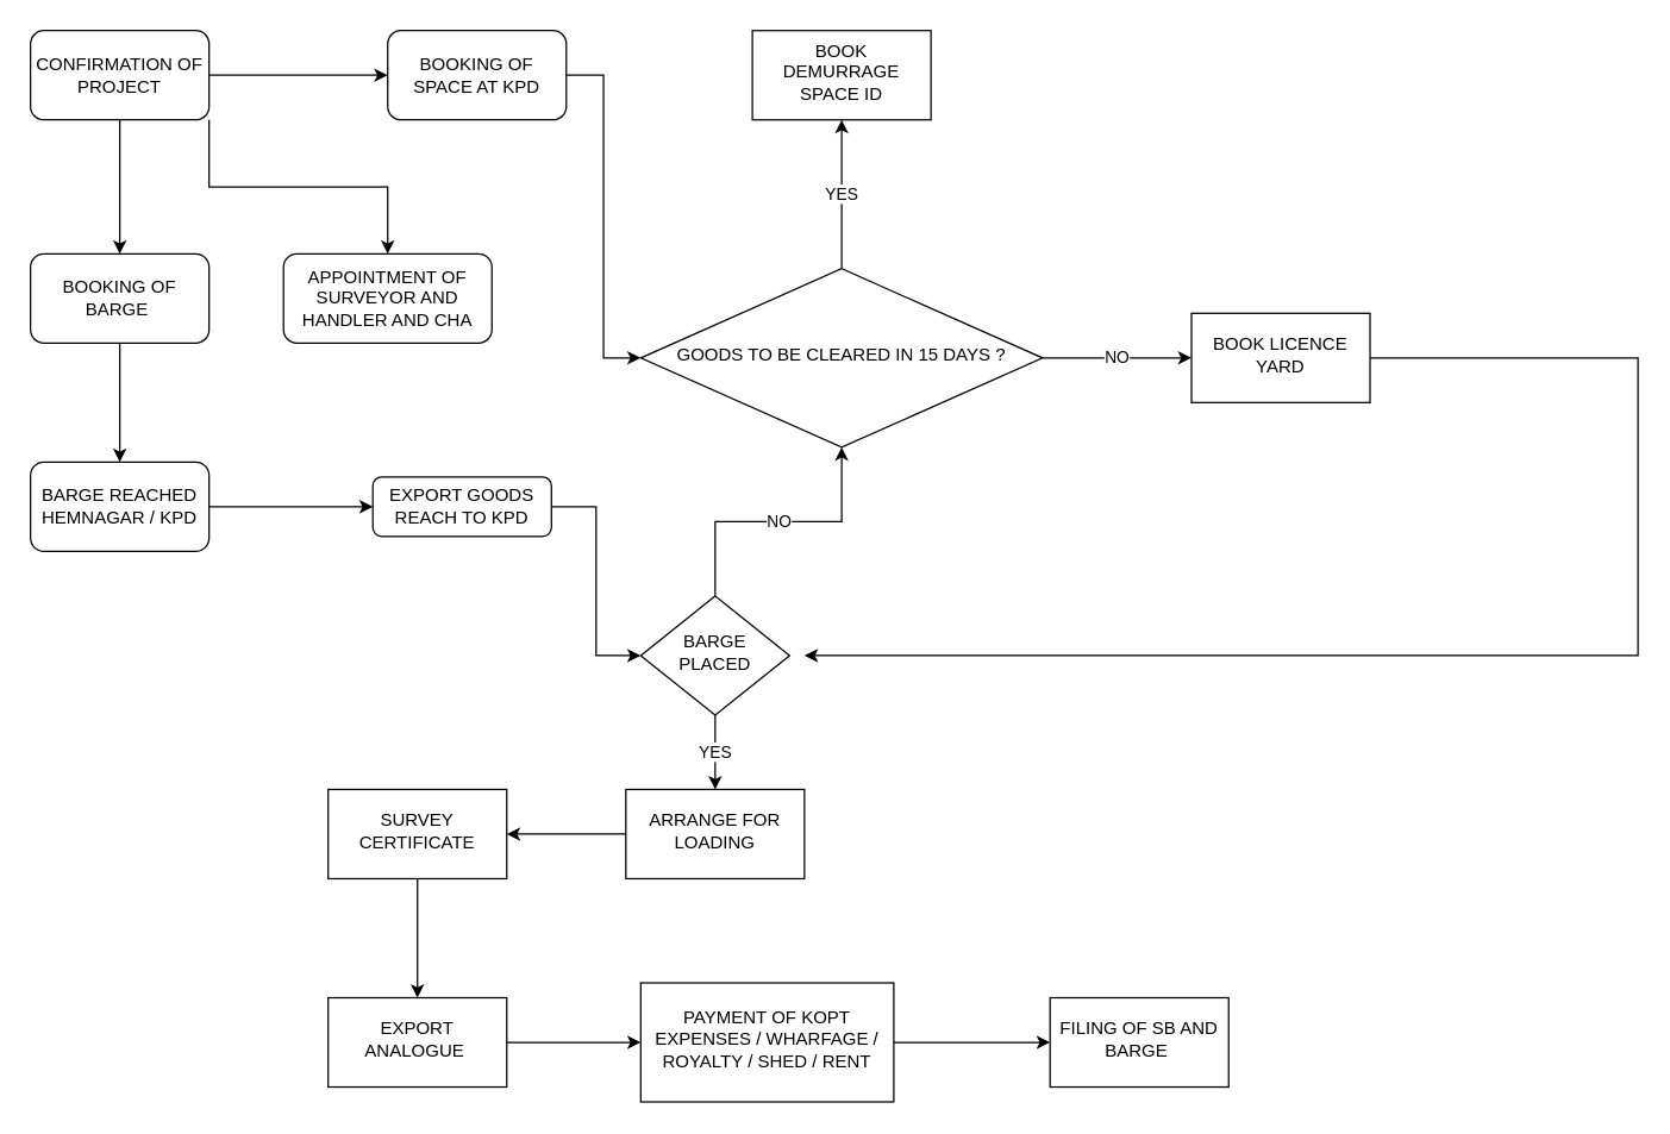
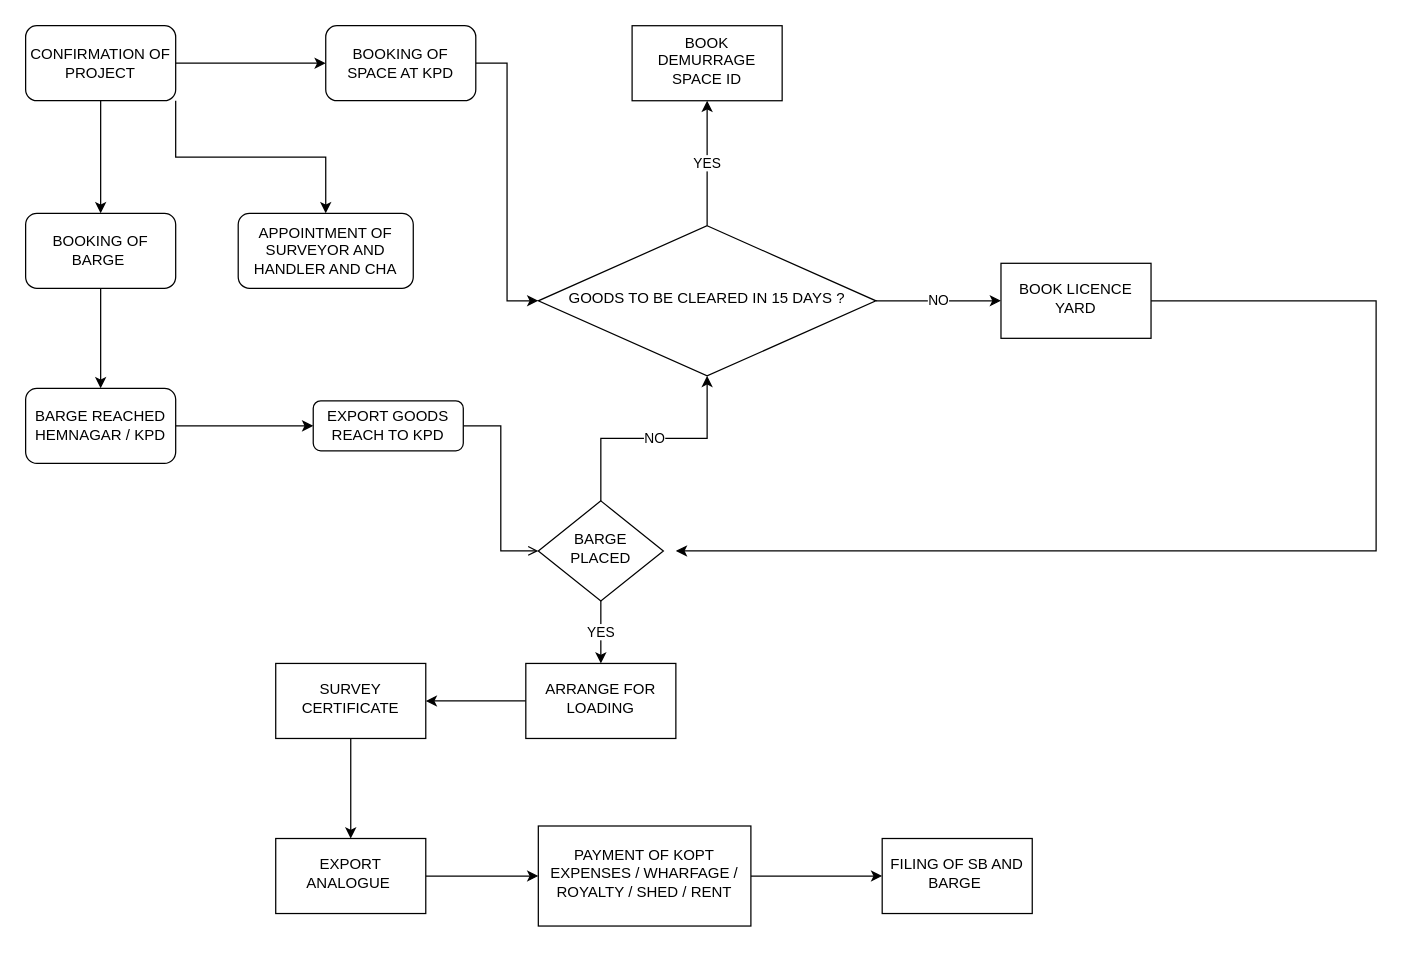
- <mxCell id="2" style="edgeStyle=orthogonalEdgeStyle;rounded=0;orthogonalLoop=1;jettySize=auto;html=1;entryX=0;entryY=0.5;entryDx=0;entryDy=0;" edge="1" parent="1" source="3" target="6"><mxGeometry relative="1" as="geometry" /></mxCell>
+ <mxCell id="2" style="edgeStyle=orthogonalEdgeStyle;rounded=0;orthogonalLoop=1;jettySize=auto;html=1;entryX=0;entryY=0.5;entryDx=0;entryDy=0;endArrow=open;" edge="1" parent="1" source="3" target="6"><mxGeometry relative="1" as="geometry" /></mxCell>
